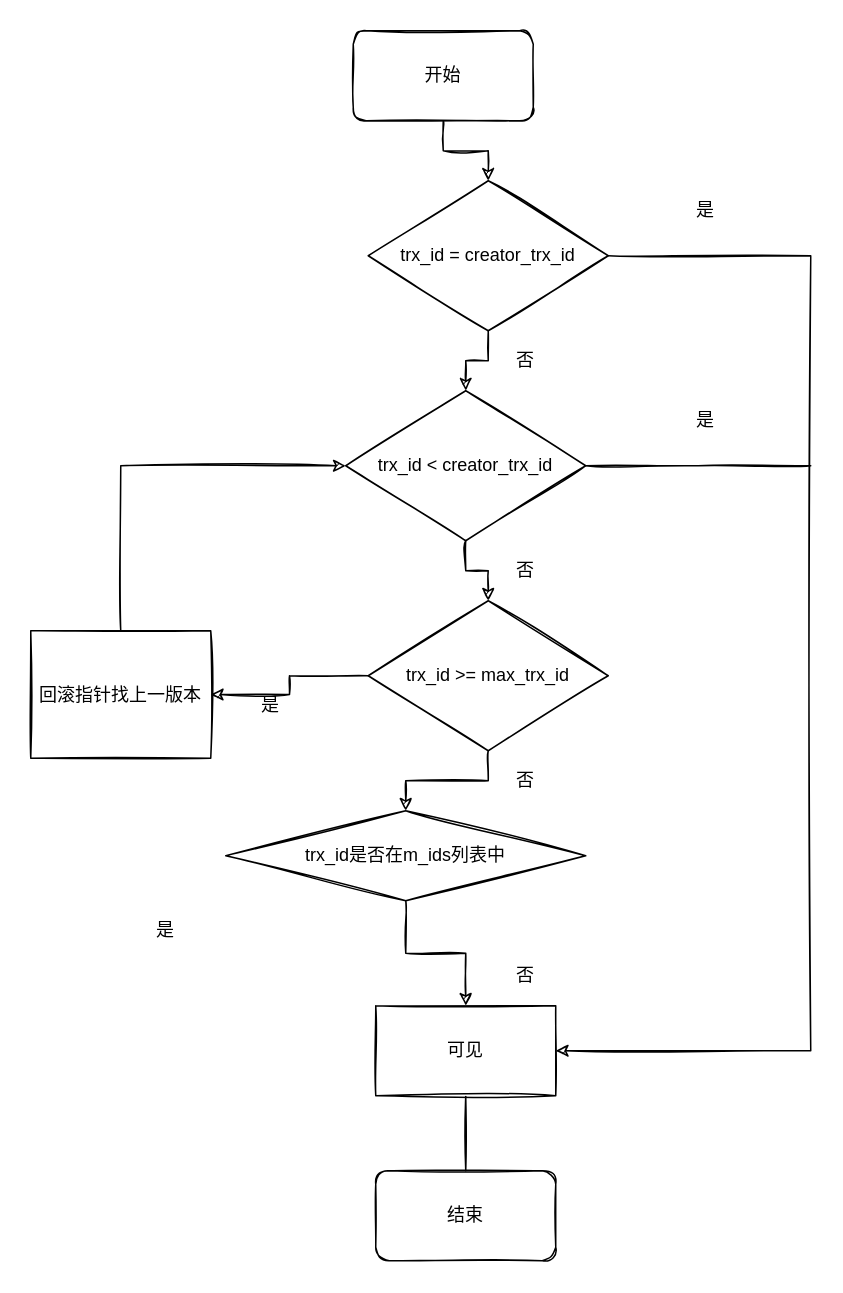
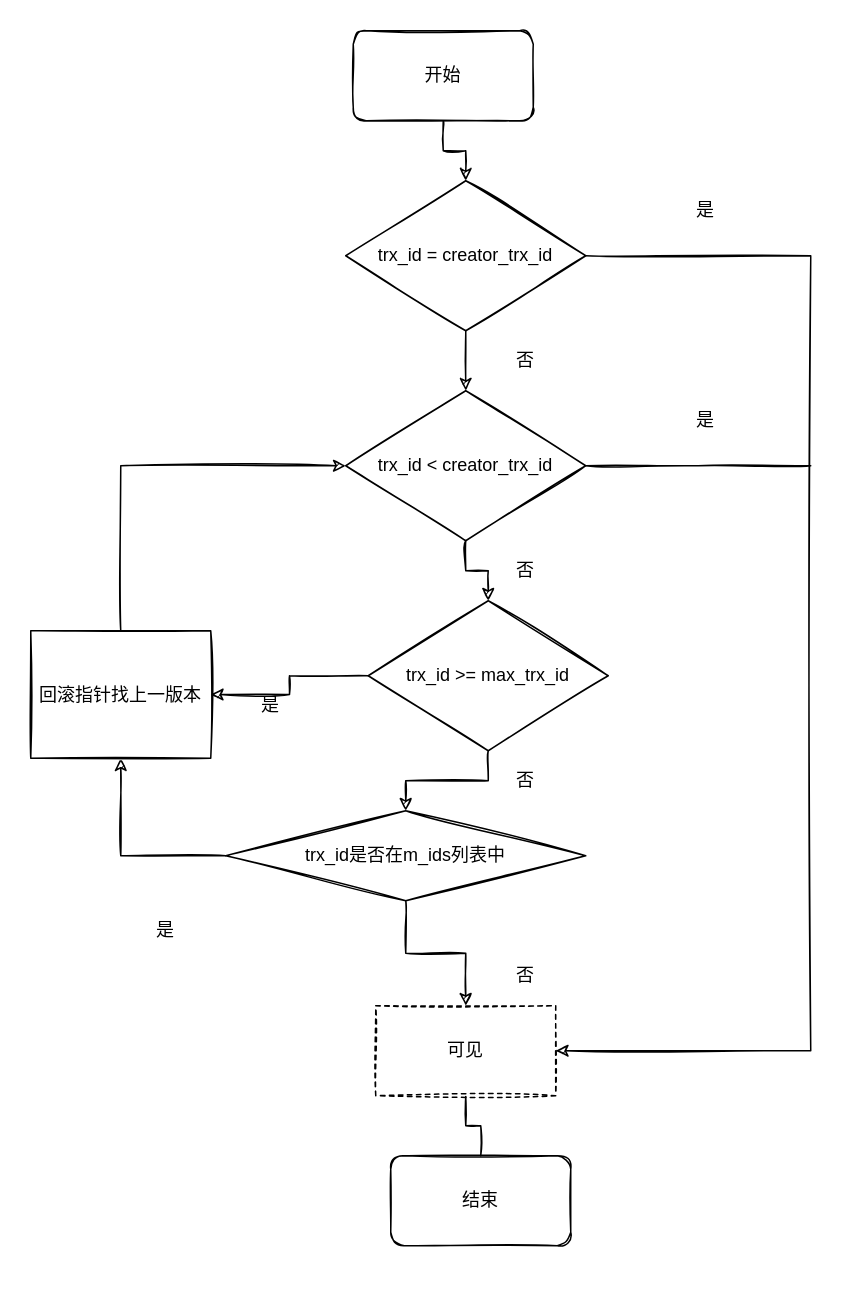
- <mxCell id="20" value="trx_id = creator_trx_id" style="rhombus;whiteSpace=wrap;html=1;shadow=0;sketch=1;" parent="1" vertex="1"><mxGeometry x="245" y="120" width="160" height="100" as="geometry" /></mxCell>
+ <mxCell id="20" value="trx_id = creator_trx_id" style="rhombus;whiteSpace=wrap;html=1;shadow=0;sketch=1;" parent="1" vertex="1"><mxGeometry x="230" y="120" width="160" height="100" as="geometry" /></mxCell>
+ <mxCell id="14" style="edgeStyle=orthogonalEdgeStyle;rounded=0;orthogonalLoop=1;jettySize=auto;html=1;exitX=0;exitY=0.5;exitDx=0;exitDy=0;entryX=0.5;entryY=1;entryDx=0;entryDy=0;endArrow=classic;endFill=1;sketch=1;" parent="1" source="15" target="17" edge="1"><mxGeometry relative="1" as="geometry" /></mxCell>
- <mxCell id="12" value="可见" style="rounded=0;whiteSpace=wrap;html=1;glass=0;sketch=1;" parent="1" vertex="1"><mxGeometry x="250" y="670" width="120" height="60" as="geometry" /></mxCell>
+ <mxCell id="12" value="可见" style="rounded=0;whiteSpace=wrap;html=1;glass=0;sketch=1;dashed=1;" parent="1" vertex="1"><mxGeometry x="250" y="670" width="120" height="60" as="geometry" /></mxCell>
- <mxCell id="4" value="结束" style="rounded=1;whiteSpace=wrap;html=1;sketch=1;" parent="1" vertex="1"><mxGeometry x="250" y="780" width="120" height="60" as="geometry" /></mxCell>
+ <mxCell id="4" value="结束" style="rounded=1;whiteSpace=wrap;html=1;sketch=1;" parent="1" vertex="1"><mxGeometry x="260" y="770" width="120" height="60" as="geometry" /></mxCell>
